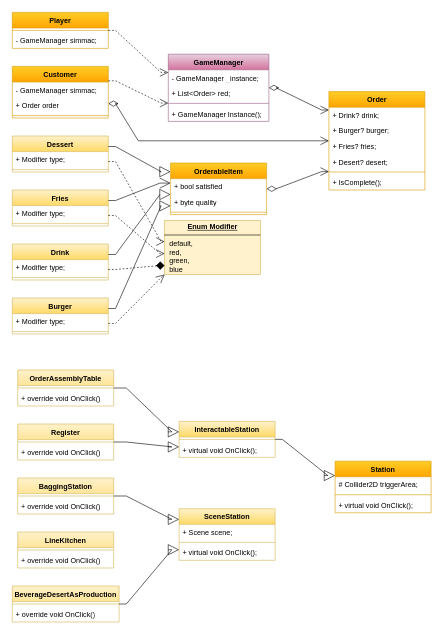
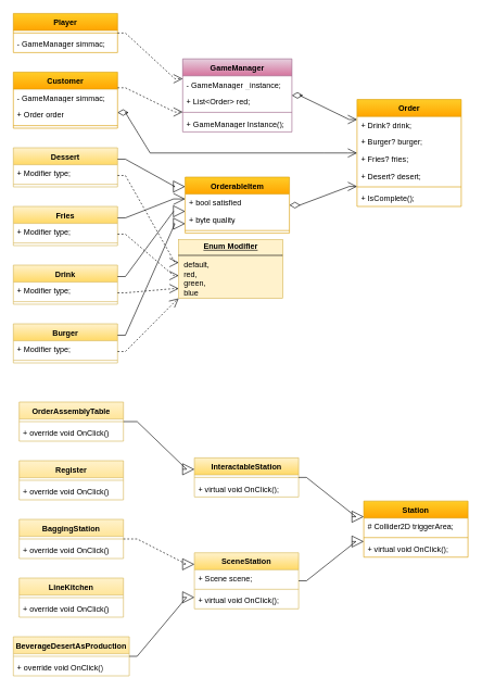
- <mxCell id="47" value="" style="endArrow=diamond;endSize=12;dashed=1;html=1;rounded=0;noEdgeStyle=1;orthogonal=1;" edge="1" parent="1" source="24" target="44"><mxGeometry width="160" relative="1" as="geometry"><mxPoint x="887" y="445" as="sourcePoint" /><mxPoint x="1047" y="445" as="targetPoint" /><Array as="points"><mxPoint x="192" y="448.5" /><mxPoint x="266" y="442" /></Array></mxGeometry></mxCell>
+ <mxCell id="47" value="" style="endArrow=open;endSize=12;dashed=1;html=1;rounded=0;noEdgeStyle=1;orthogonal=1;" edge="1" parent="1" source="24" target="44"><mxGeometry width="160" relative="1" as="geometry"><mxPoint x="887" y="445" as="sourcePoint" /><mxPoint x="1047" y="445" as="targetPoint" /><Array as="points"><mxPoint x="192" y="448.5" /><mxPoint x="266" y="442" /></Array></mxGeometry></mxCell>
- <mxCell id="70" value="" style="endArrow=block;endSize=16;endFill=0;html=1;rounded=0;noEdgeStyle=1;orthogonal=1;" edge="1" parent="1" source="67" target="59"><mxGeometry width="160" relative="1" as="geometry"><mxPoint x="437" y="1211" as="sourcePoint" /><mxPoint x="597" y="1211" as="targetPoint" /><Array as="points"><mxPoint x="210" y="736" /><mxPoint x="286" y="744.118" /></Array></mxGeometry></mxCell>
- <mxCell id="75" value="" style="endArrow=block;endSize=16;endFill=0;html=1;rounded=0;noEdgeStyle=1;orthogonal=1;" edge="1" parent="1" source="72" target="55"><mxGeometry width="160" relative="1" as="geometry"><mxPoint x="721" y="813" as="sourcePoint" /><mxPoint x="881" y="813" as="targetPoint" /><Array as="points"><mxPoint x="210" y="826" /><mxPoint x="286" y="864.88" /></Array></mxGeometry></mxCell>
+ <mxCell id="75" value="" style="endArrow=block;endSize=16;endFill=0;html=1;rounded=0;noEdgeStyle=1;orthogonal=1;dashed=1;" edge="1" parent="1" source="72" target="55"><mxGeometry width="160" relative="1" as="geometry"><mxPoint x="721" y="813" as="sourcePoint" /><mxPoint x="881" y="813" as="targetPoint" /><Array as="points"><mxPoint x="210" y="826" /><mxPoint x="286" y="864.88" /></Array></mxGeometry></mxCell>
+ <mxCell id="62" value="" style="endArrow=block;endSize=16;endFill=0;html=1;rounded=0;noEdgeStyle=1;orthogonal=1;" edge="1" parent="1" source="55" target="51"><mxGeometry width="160" relative="1" as="geometry"><mxPoint x="204" y="835" as="sourcePoint" /><mxPoint x="361" y="837" as="targetPoint" /><Array as="points"><mxPoint x="470" y="890.214" /><mxPoint x="546" y="829.916" /></Array></mxGeometry></mxCell>
